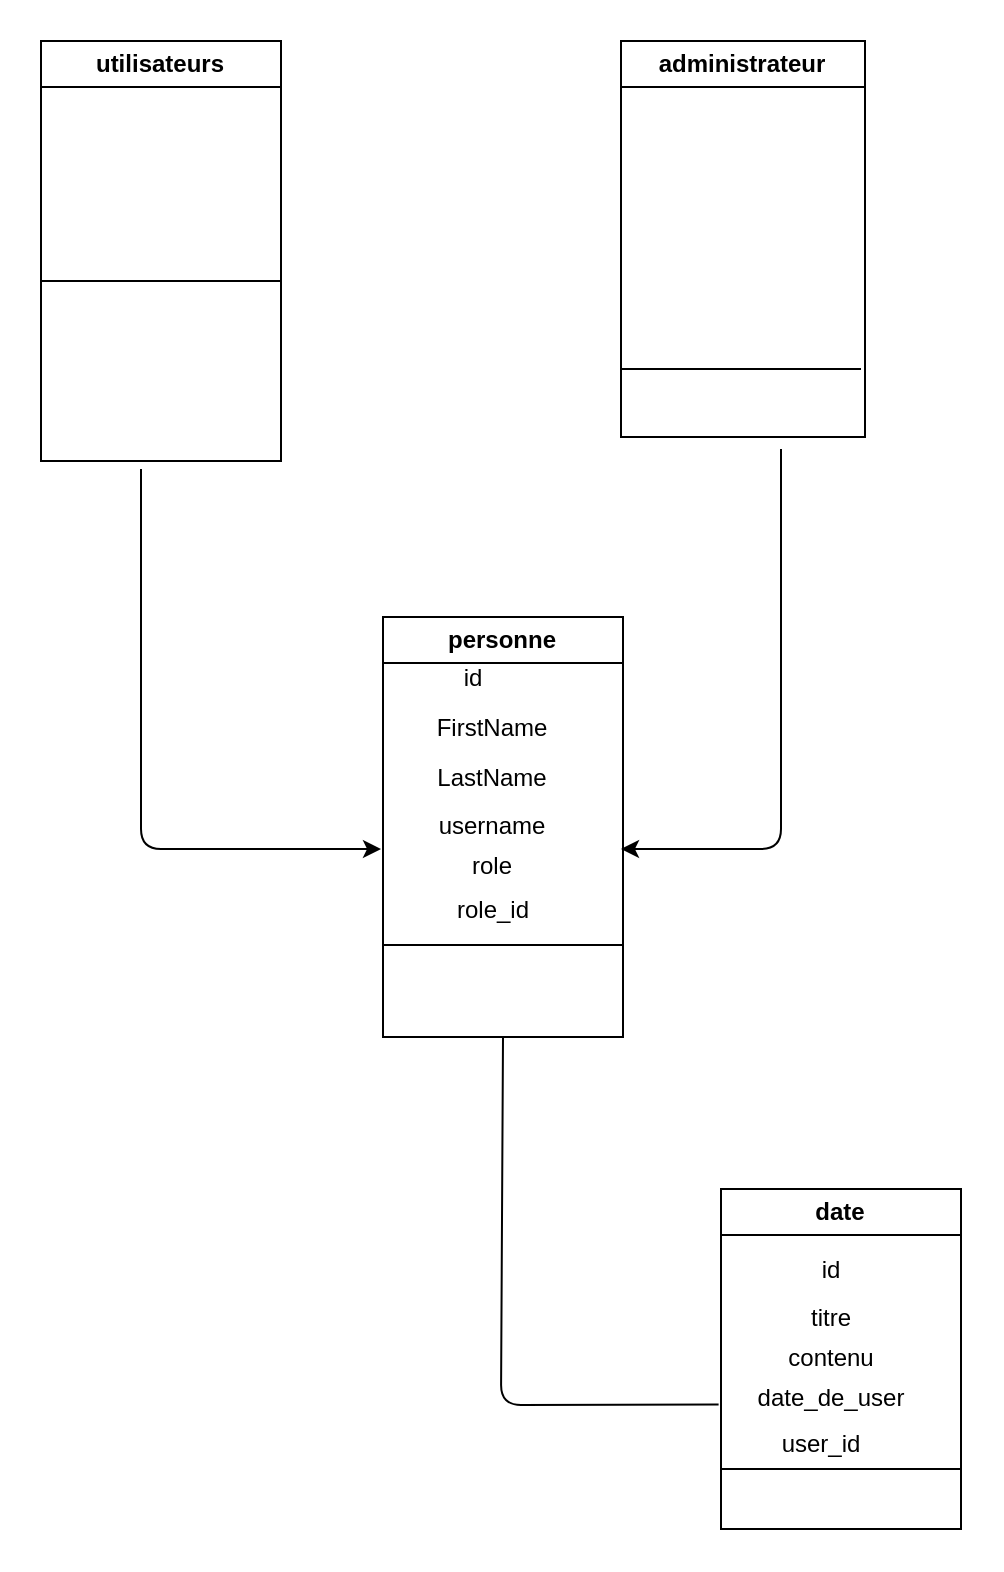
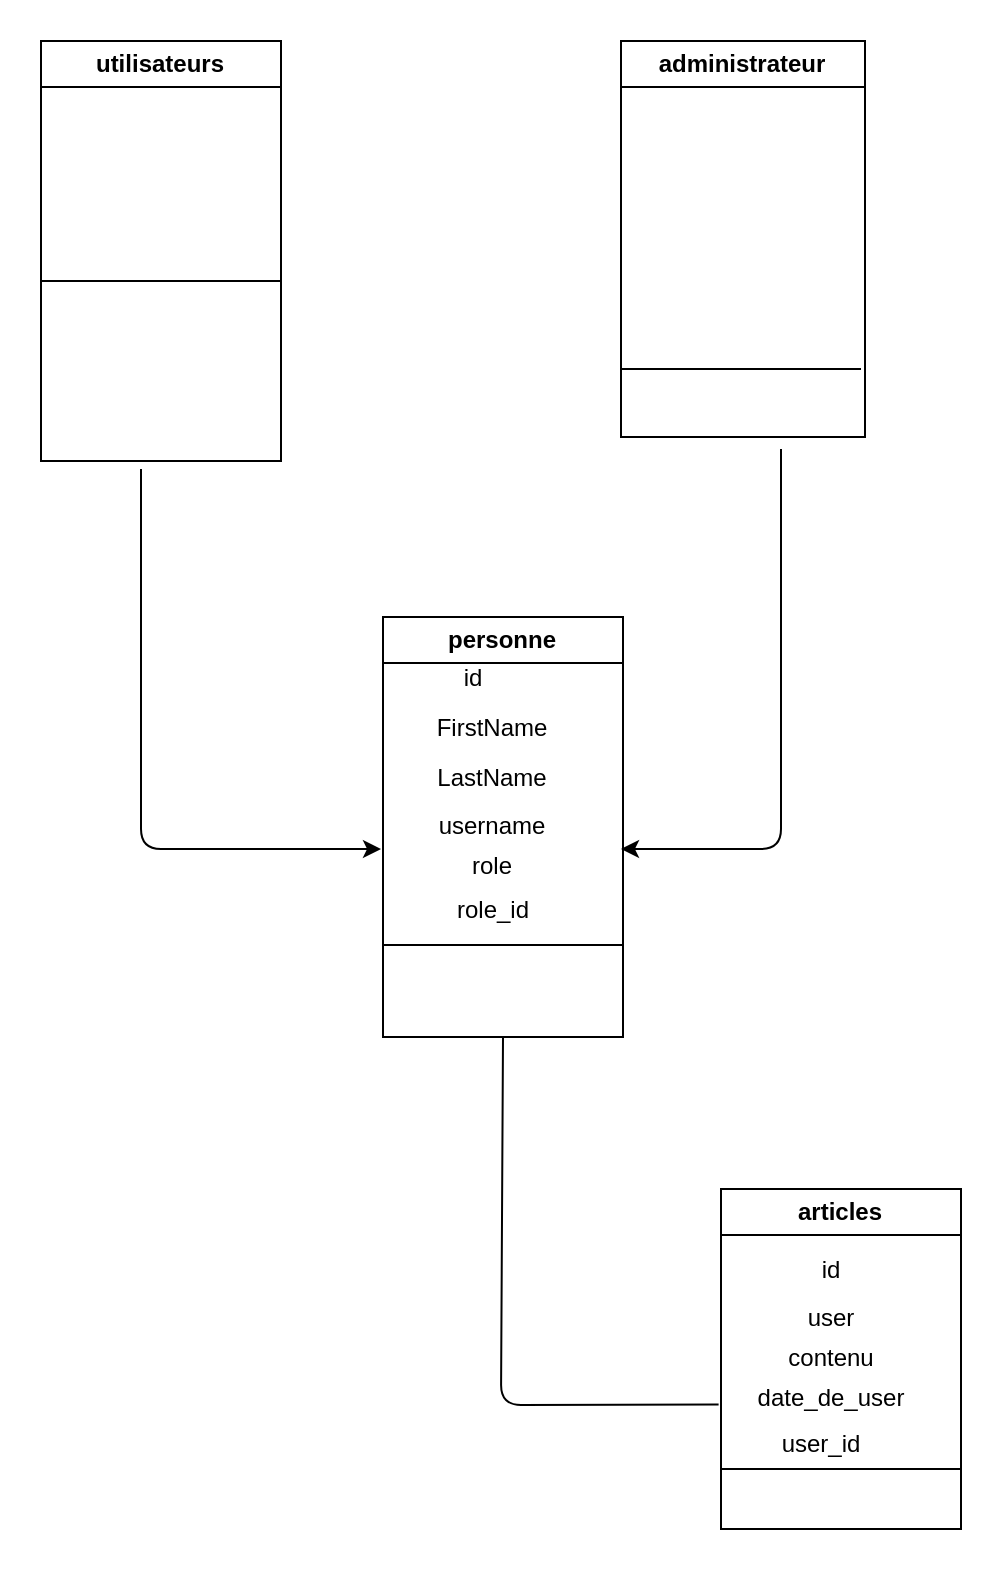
- <mxCell id="14" value="date" style="swimlane;whiteSpace=wrap;html=1;" vertex="1" parent="1"><mxGeometry x="360" y="594" width="120" height="170" as="geometry" /></mxCell>
+ <mxCell id="14" value="articles" style="swimlane;whiteSpace=wrap;html=1;" vertex="1" parent="1"><mxGeometry x="360" y="594" width="120" height="170" as="geometry" /></mxCell>
- <mxCell id="16" value="titre" style="text;html=1;align=center;verticalAlign=middle;resizable=0;points=[];autosize=1;strokeColor=none;fillColor=none;" vertex="1" parent="14"><mxGeometry x="35" y="50" width="40" height="30" as="geometry" /></mxCell>
+ <mxCell id="16" value="user" style="text;html=1;align=center;verticalAlign=middle;resizable=0;points=[];autosize=1;strokeColor=none;fillColor=none;" vertex="1" parent="14"><mxGeometry x="35" y="50" width="40" height="30" as="geometry" /></mxCell>
